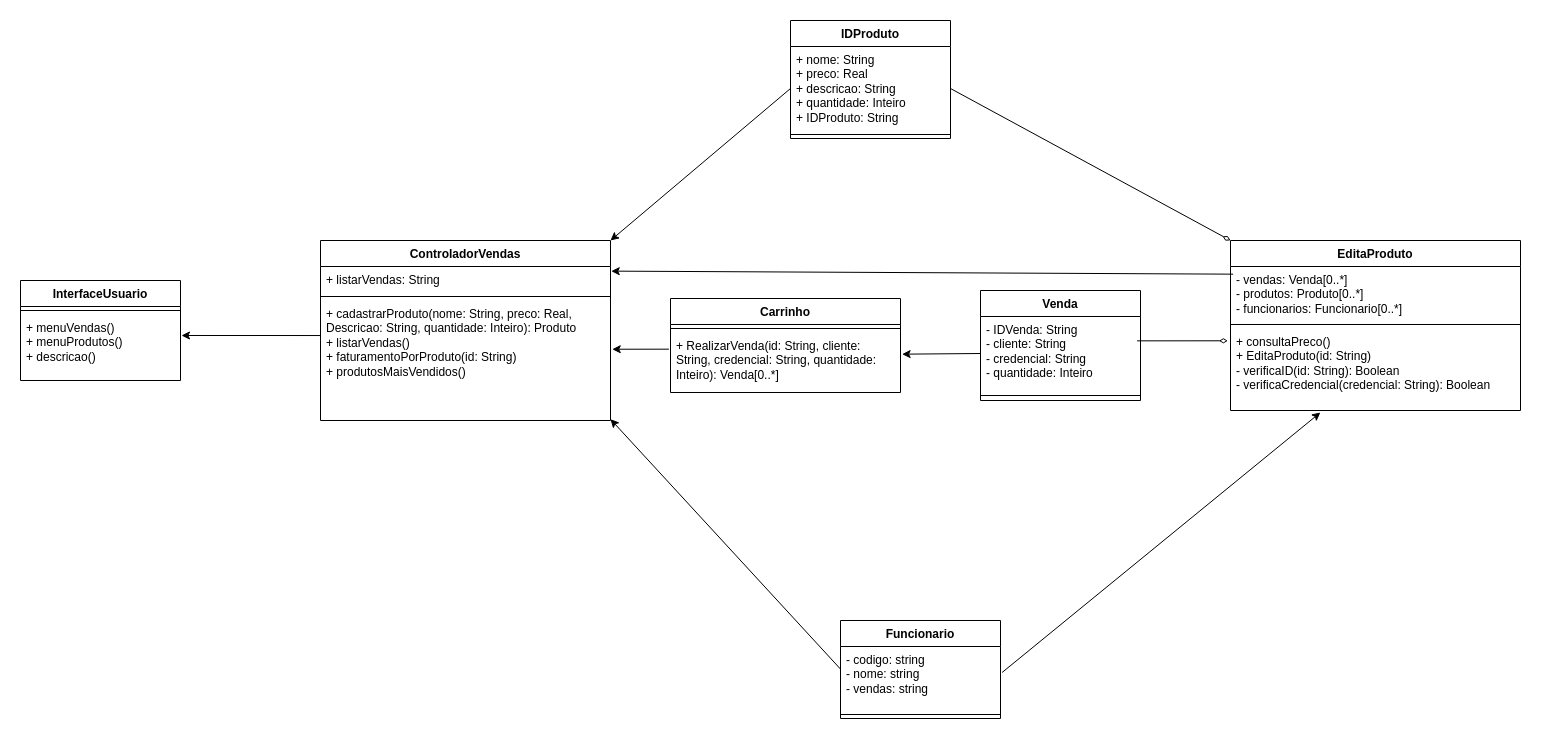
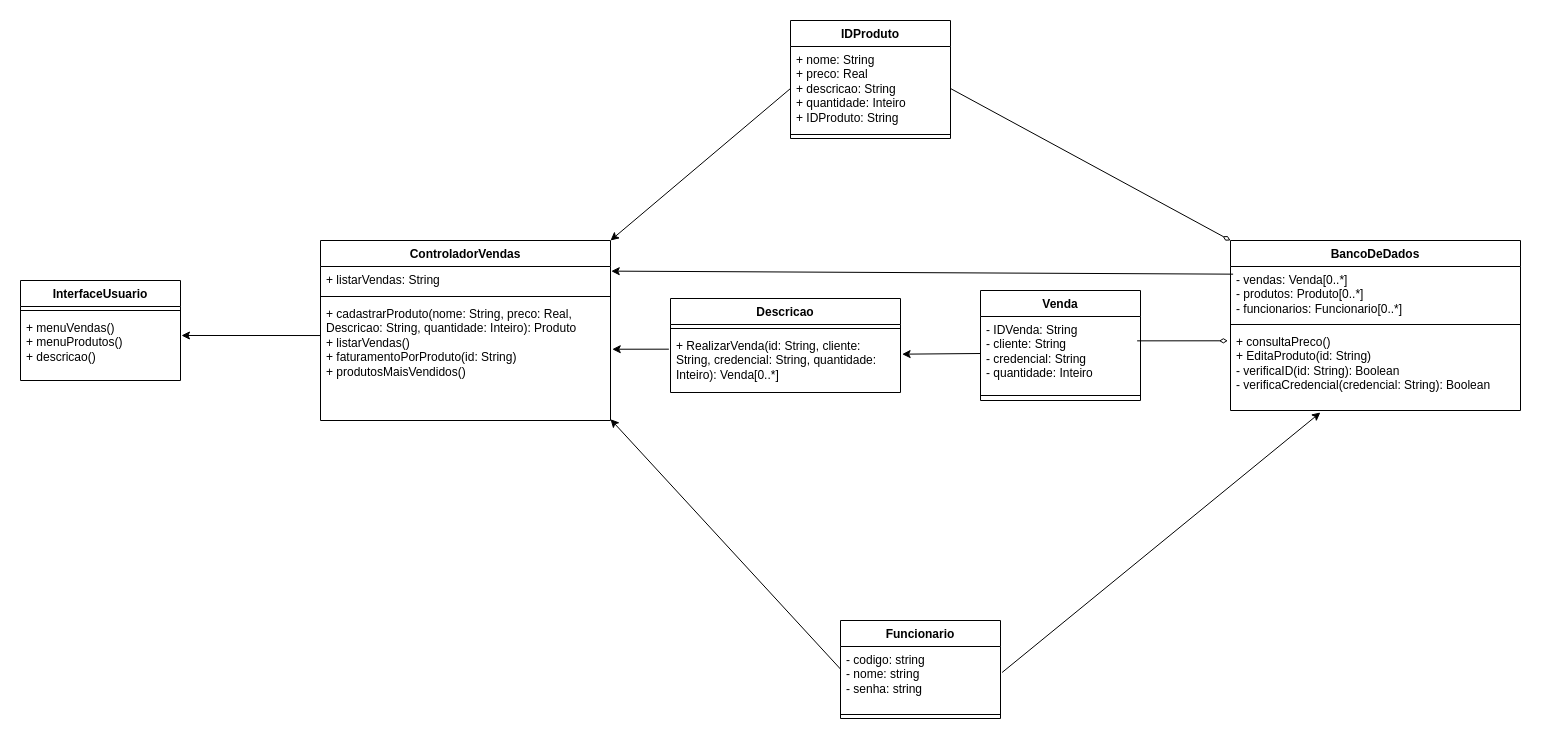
- <mxCell id="22" value="EditaProduto" style="swimlane;fontStyle=1;align=center;verticalAlign=top;childLayout=stackLayout;horizontal=1;startSize=26;horizontalStack=0;resizeParent=1;resizeParentMax=0;resizeLast=0;collapsible=1;marginBottom=0;whiteSpace=wrap;html=1;" vertex="1" parent="1"><mxGeometry x="1230" y="240" width="290" height="170" as="geometry" /></mxCell>
+ <mxCell id="22" value="BancoDeDados" style="swimlane;fontStyle=1;align=center;verticalAlign=top;childLayout=stackLayout;horizontal=1;startSize=26;horizontalStack=0;resizeParent=1;resizeParentMax=0;resizeLast=0;collapsible=1;marginBottom=0;whiteSpace=wrap;html=1;" vertex="1" parent="1"><mxGeometry x="1230" y="240" width="290" height="170" as="geometry" /></mxCell>
- <mxCell id="13" value="Carrinho" style="swimlane;fontStyle=1;align=center;verticalAlign=top;childLayout=stackLayout;horizontal=1;startSize=26;horizontalStack=0;resizeParent=1;resizeParentMax=0;resizeLast=0;collapsible=1;marginBottom=0;whiteSpace=wrap;html=1;" vertex="1" parent="1"><mxGeometry x="670" y="298" width="230" height="94" as="geometry" /></mxCell>
+ <mxCell id="13" value="Descricao" style="swimlane;fontStyle=1;align=center;verticalAlign=top;childLayout=stackLayout;horizontal=1;startSize=26;horizontalStack=0;resizeParent=1;resizeParentMax=0;resizeLast=0;collapsible=1;marginBottom=0;whiteSpace=wrap;html=1;" vertex="1" parent="1"><mxGeometry x="670" y="298" width="230" height="94" as="geometry" /></mxCell>
- <mxCell id="20" value="&lt;div&gt;- codigo: string&lt;/div&gt;&lt;div&gt;- nome: string&lt;/div&gt;&lt;div&gt;- vendas: string&lt;/div&gt;" style="text;strokeColor=none;fillColor=none;align=left;verticalAlign=top;spacingLeft=4;spacingRight=4;overflow=hidden;rotatable=0;points=[[0,0.5],[1,0.5]];portConstraint=eastwest;whiteSpace=wrap;html=1;" vertex="1" parent="19"><mxGeometry y="26" width="160" height="64" as="geometry" /></mxCell>
+ <mxCell id="20" value="&lt;div&gt;- codigo: string&lt;/div&gt;&lt;div&gt;- nome: string&lt;/div&gt;&lt;div&gt;- senha: string&lt;/div&gt;" style="text;strokeColor=none;fillColor=none;align=left;verticalAlign=top;spacingLeft=4;spacingRight=4;overflow=hidden;rotatable=0;points=[[0,0.5],[1,0.5]];portConstraint=eastwest;whiteSpace=wrap;html=1;" vertex="1" parent="19"><mxGeometry y="26" width="160" height="64" as="geometry" /></mxCell>
